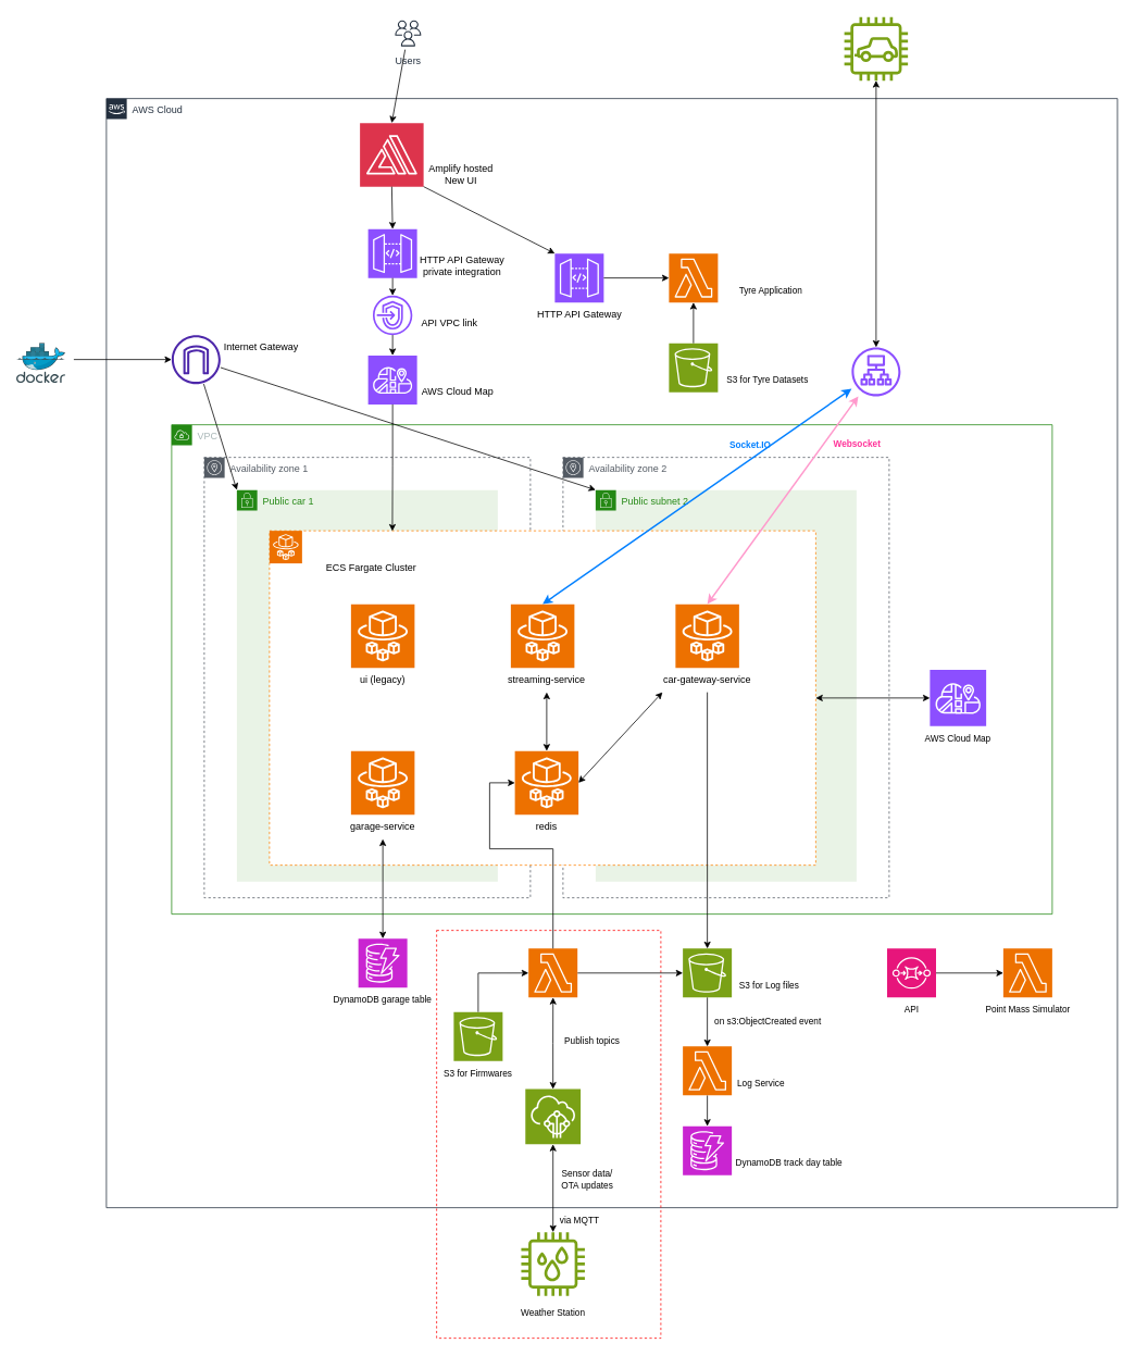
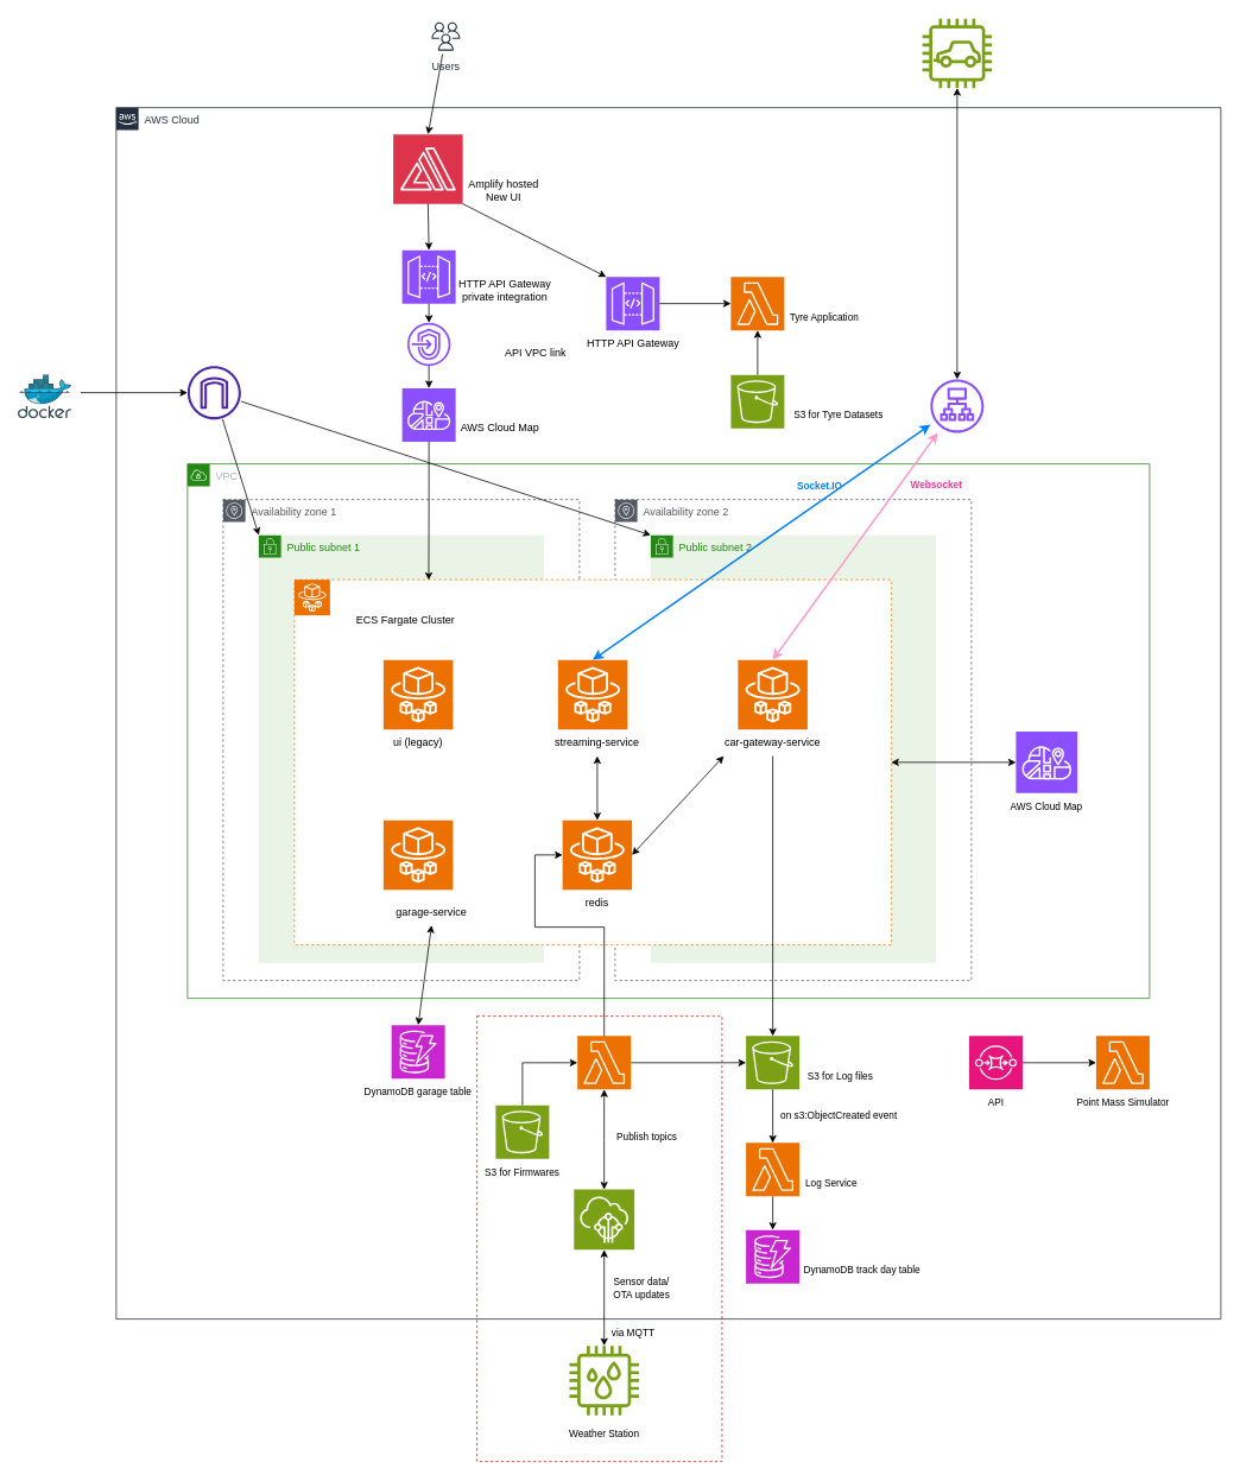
- <mxCell id="61" value="&lt;font style=&quot;font-size: 11px;&quot;&gt;Tyre Application&lt;/font&gt;" style="text;html=1;strokeColor=none;fillColor=none;align=center;verticalAlign=middle;whiteSpace=wrap;rounded=0;" parent="2" vertex="1"><mxGeometry x="770" y="220" width="90" height="30" as="geometry" /></mxCell>
+ <mxCell id="61" value="&lt;font style=&quot;font-size: 11px;&quot;&gt;Tyre Application&lt;/font&gt;" style="text;html=1;strokeColor=none;fillColor=none;align=center;verticalAlign=middle;whiteSpace=wrap;rounded=0;" parent="2" vertex="1"><mxGeometry x="750" y="220" width="90" height="30" as="geometry" /></mxCell>
- <mxCell id="69" value="API VPC link" style="text;html=1;strokeColor=none;fillColor=none;align=center;verticalAlign=middle;whiteSpace=wrap;rounded=0;" parent="2" vertex="1"><mxGeometry x="381" y="260" width="80" height="30" as="geometry" /></mxCell>
+ <mxCell id="69" value="API VPC link" style="text;html=1;strokeColor=none;fillColor=none;align=center;verticalAlign=middle;whiteSpace=wrap;rounded=0;" parent="2" vertex="1"><mxGeometry x="431" y="260" width="80" height="30" as="geometry" /></mxCell>
- <mxCell id="37" value="Internet Gateway" style="text;html=1;strokeColor=none;fillColor=none;align=center;verticalAlign=middle;whiteSpace=wrap;rounded=0;" parent="2" vertex="1"><mxGeometry x="140" y="290" width="100" height="30" as="geometry" /></mxCell>
- <mxCell id="6" value="Public car 1" style="points=[[0,0],[0.25,0],[0.5,0],[0.75,0],[1,0],[1,0.25],[1,0.5],[1,0.75],[1,1],[0.75,1],[0.5,1],[0.25,1],[0,1],[0,0.75],[0,0.5],[0,0.25]];outlineConnect=0;gradientColor=none;html=1;whiteSpace=wrap;fontSize=12;fontStyle=0;container=1;pointerEvents=0;collapsible=0;recursiveResize=0;shape=mxgraph.aws4.group;grIcon=mxgraph.aws4.group_security_group;grStroke=0;strokeColor=#248814;fillColor=#E9F3E6;verticalAlign=top;align=left;spacingLeft=30;fontColor=#248814;dashed=0;" parent="4" vertex="1"><mxGeometry x="80" y="80" width="320" height="480" as="geometry" /></mxCell>
+ <mxCell id="6" value="Public subnet 1" style="points=[[0,0],[0.25,0],[0.5,0],[0.75,0],[1,0],[1,0.25],[1,0.5],[1,0.75],[1,1],[0.75,1],[0.5,1],[0.25,1],[0,1],[0,0.75],[0,0.5],[0,0.25]];outlineConnect=0;gradientColor=none;html=1;whiteSpace=wrap;fontSize=12;fontStyle=0;container=1;pointerEvents=0;collapsible=0;recursiveResize=0;shape=mxgraph.aws4.group;grIcon=mxgraph.aws4.group_security_group;grStroke=0;strokeColor=#248814;fillColor=#E9F3E6;verticalAlign=top;align=left;spacingLeft=30;fontColor=#248814;dashed=0;" parent="4" vertex="1"><mxGeometry x="80" y="80" width="320" height="480" as="geometry" /></mxCell>
- <mxCell id="22" value="garage-service" style="text;html=1;strokeColor=none;fillColor=none;align=center;verticalAlign=middle;whiteSpace=wrap;rounded=0;" parent="4" vertex="1"><mxGeometry x="214" y="478" width="90" height="30" as="geometry" /></mxCell>
+ <mxCell id="22" value="garage-service" style="text;html=1;strokeColor=none;fillColor=none;align=center;verticalAlign=middle;whiteSpace=wrap;rounded=0;" parent="4" vertex="1"><mxGeometry x="229" y="488" width="90" height="30" as="geometry" /></mxCell>
